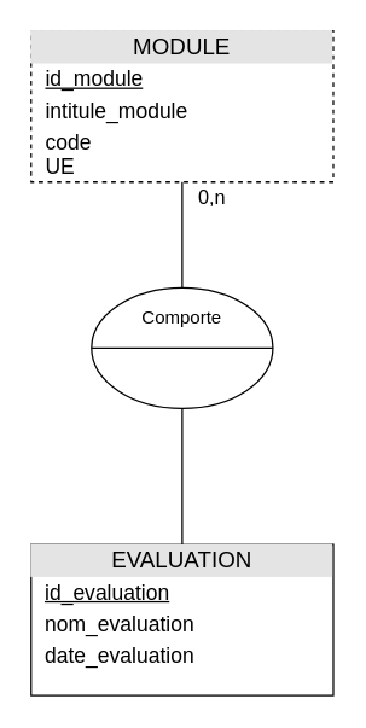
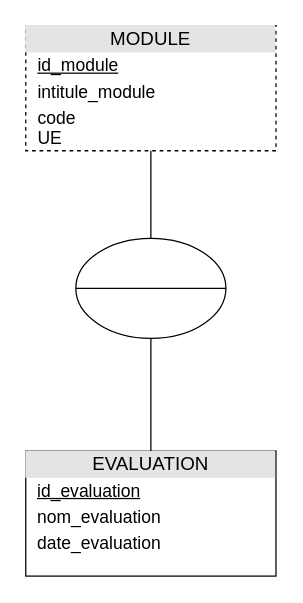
- <mxCell id="9" value="&lt;font style=&quot;font-size: 13px&quot;&gt;0,n&lt;/font&gt;" style="text;html=1;strokeColor=none;fillColor=none;align=center;verticalAlign=middle;whiteSpace=wrap;rounded=0;" parent="1" vertex="1"><mxGeometry x="120" y="120" width="40" height="20" as="geometry" /></mxCell>
- <mxCell id="6" value="Comporte" style="text;html=1;strokeColor=none;fillColor=none;align=center;verticalAlign=middle;whiteSpace=wrap;rounded=0;" parent="1" vertex="1"><mxGeometry x="100" y="200" width="40" height="20" as="geometry" /></mxCell>
